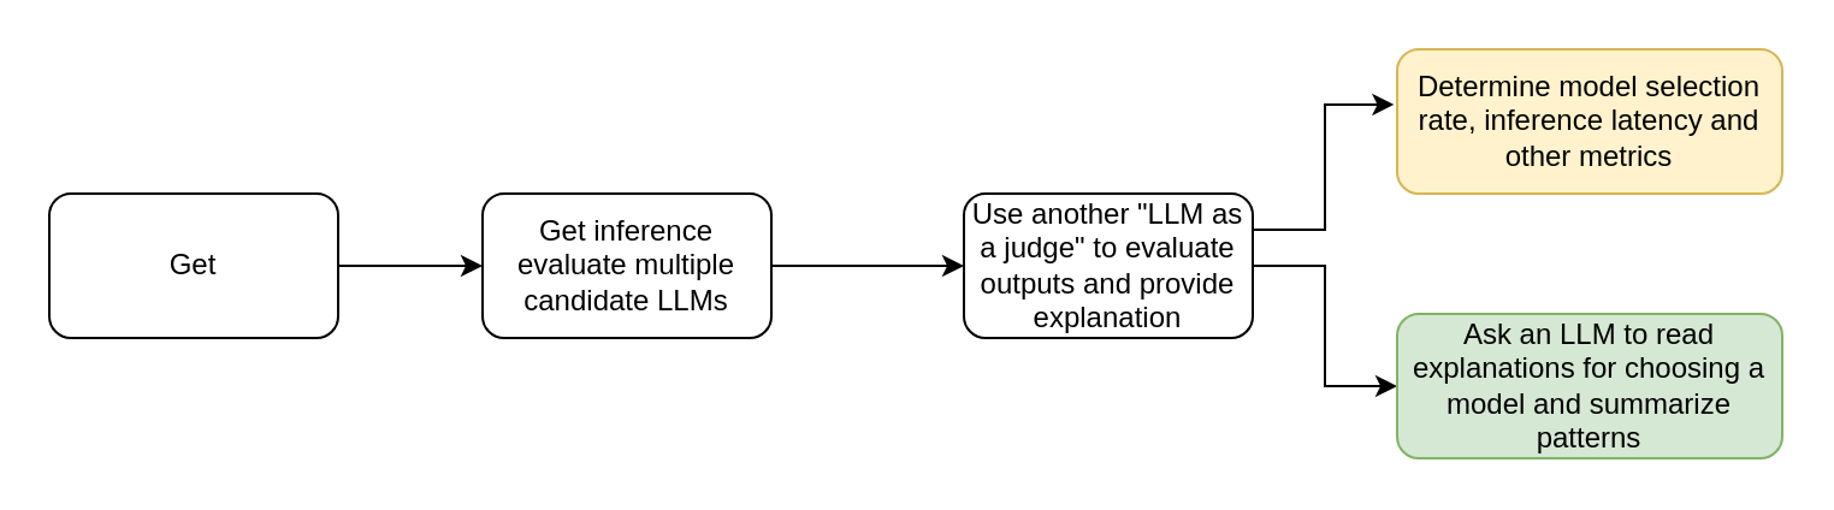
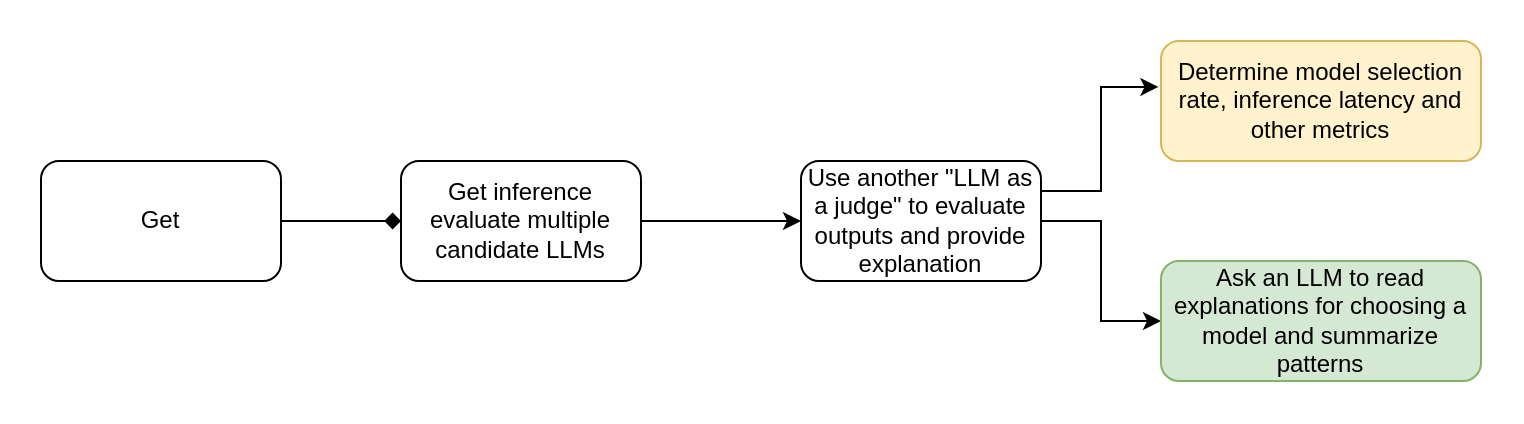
- <mxCell id="2" style="edgeStyle=orthogonalEdgeStyle;rounded=0;orthogonalLoop=1;jettySize=auto;html=1;" edge="1" parent="1" source="3" target="5"><mxGeometry relative="1" as="geometry" /></mxCell>
+ <mxCell id="2" style="edgeStyle=orthogonalEdgeStyle;rounded=0;orthogonalLoop=1;jettySize=auto;html=1;endArrow=diamond;" edge="1" parent="1" source="3" target="5"><mxGeometry relative="1" as="geometry" /></mxCell>
